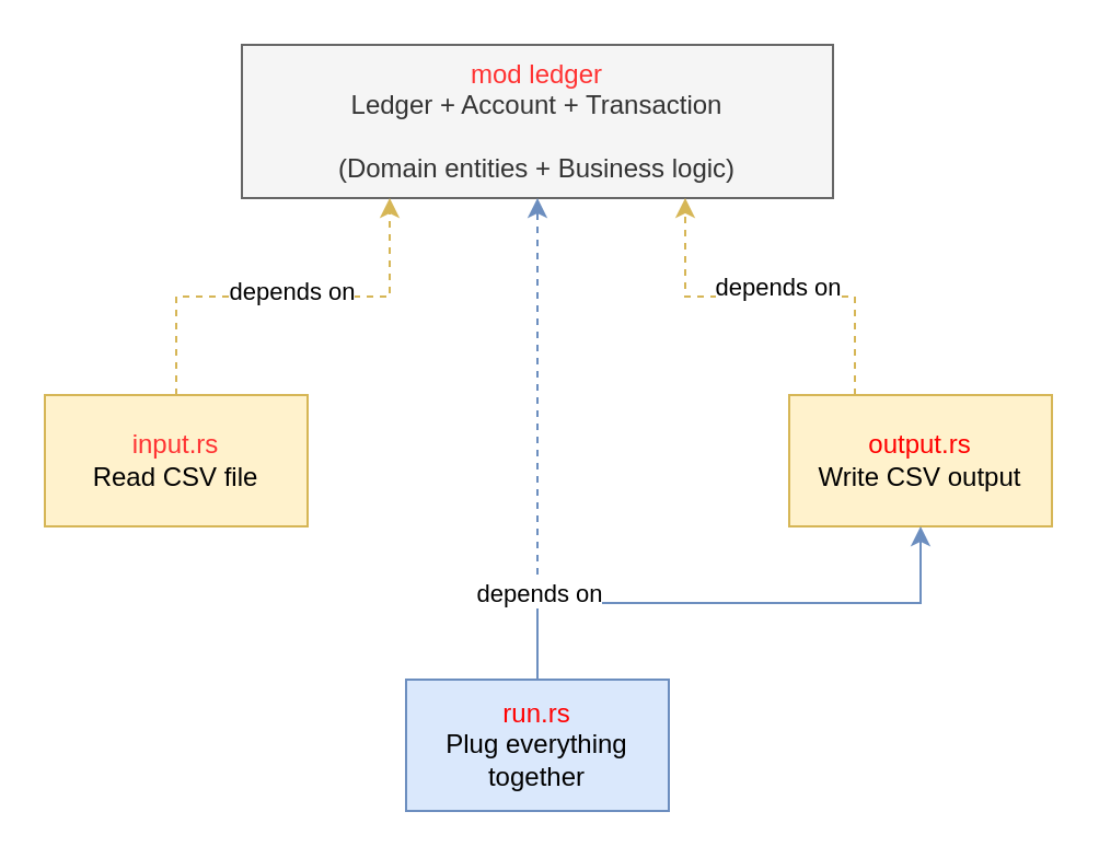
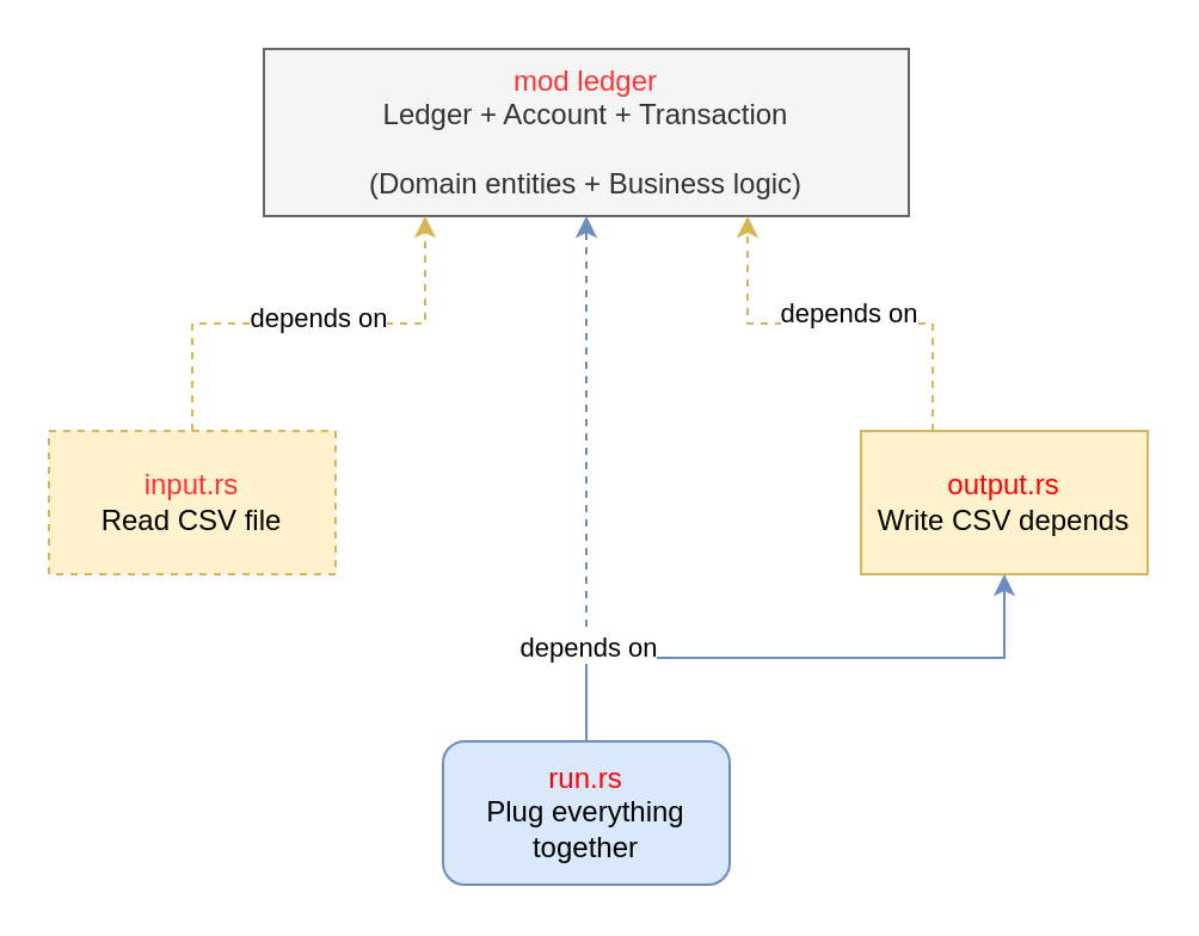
- <mxCell id="5" value="&lt;font color=&quot;#FF3333&quot;&gt;input.rs&lt;/font&gt;&lt;br&gt;&lt;div&gt;Read CSV file&lt;/div&gt;" style="rounded=0;whiteSpace=wrap;html=1;fillColor=#fff2cc;strokeColor=#d6b656;" parent="1" vertex="1"><mxGeometry x="20" y="180" width="120" height="60" as="geometry" /></mxCell>
+ <mxCell id="5" value="&lt;font color=&quot;#FF3333&quot;&gt;input.rs&lt;/font&gt;&lt;br&gt;&lt;div&gt;Read CSV file&lt;/div&gt;" style="rounded=0;whiteSpace=wrap;html=1;fillColor=#fff2cc;strokeColor=#d6b656;dashed=1;" parent="1" vertex="1"><mxGeometry x="20" y="180" width="120" height="60" as="geometry" /></mxCell>
- <mxCell id="8" value="&lt;font color=&quot;#FF0000&quot;&gt;output.rs&lt;/font&gt;&lt;br&gt;&lt;div&gt;Write CSV output&lt;/div&gt;" style="rounded=0;whiteSpace=wrap;html=1;fillColor=#fff2cc;strokeColor=#d6b656;" parent="1" vertex="1"><mxGeometry x="360" y="180" width="120" height="60" as="geometry" /></mxCell>
+ <mxCell id="8" value="&lt;font color=&quot;#FF0000&quot;&gt;output.rs&lt;/font&gt;&lt;br&gt;&lt;div&gt;Write CSV depends&lt;/div&gt;" style="rounded=0;whiteSpace=wrap;html=1;fillColor=#fff2cc;strokeColor=#d6b656;" parent="1" vertex="1"><mxGeometry x="360" y="180" width="120" height="60" as="geometry" /></mxCell>
- <mxCell id="11" value="&lt;font color=&quot;#FF0000&quot;&gt;run.rs&lt;/font&gt;&lt;br&gt;&lt;div&gt;Plug everything together&lt;br&gt;&lt;/div&gt;" style="rounded=0;whiteSpace=wrap;html=1;fillColor=#dae8fc;strokeColor=#6c8ebf;" vertex="1" parent="1"><mxGeometry x="185" y="310" width="120" height="60" as="geometry" /></mxCell>
+ <mxCell id="11" value="&lt;font color=&quot;#FF0000&quot;&gt;run.rs&lt;/font&gt;&lt;br&gt;&lt;div&gt;Plug everything together&lt;br&gt;&lt;/div&gt;" style="whiteSpace=wrap;html=1;fillColor=#dae8fc;strokeColor=#6c8ebf;rounded=1;" vertex="1" parent="1"><mxGeometry x="185" y="310" width="120" height="60" as="geometry" /></mxCell>
